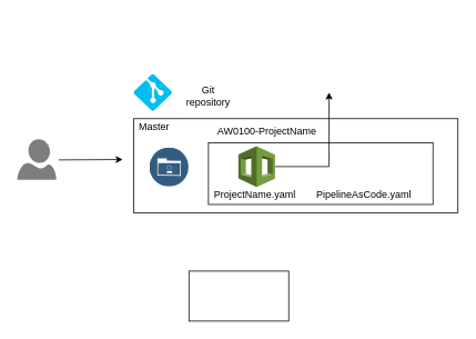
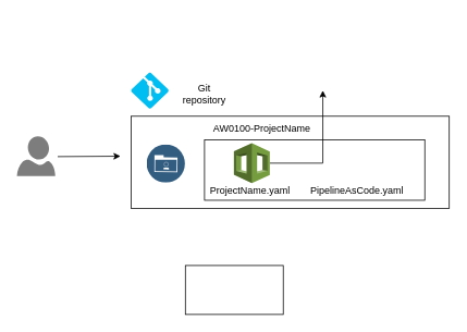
- <mxCell id="16" value="Master" style="text;html=1;strokeColor=none;fillColor=none;align=center;verticalAlign=middle;whiteSpace=wrap;rounded=0;" vertex="1" parent="1"><mxGeometry x="160" y="142" width="50" height="20" as="geometry" /></mxCell>
